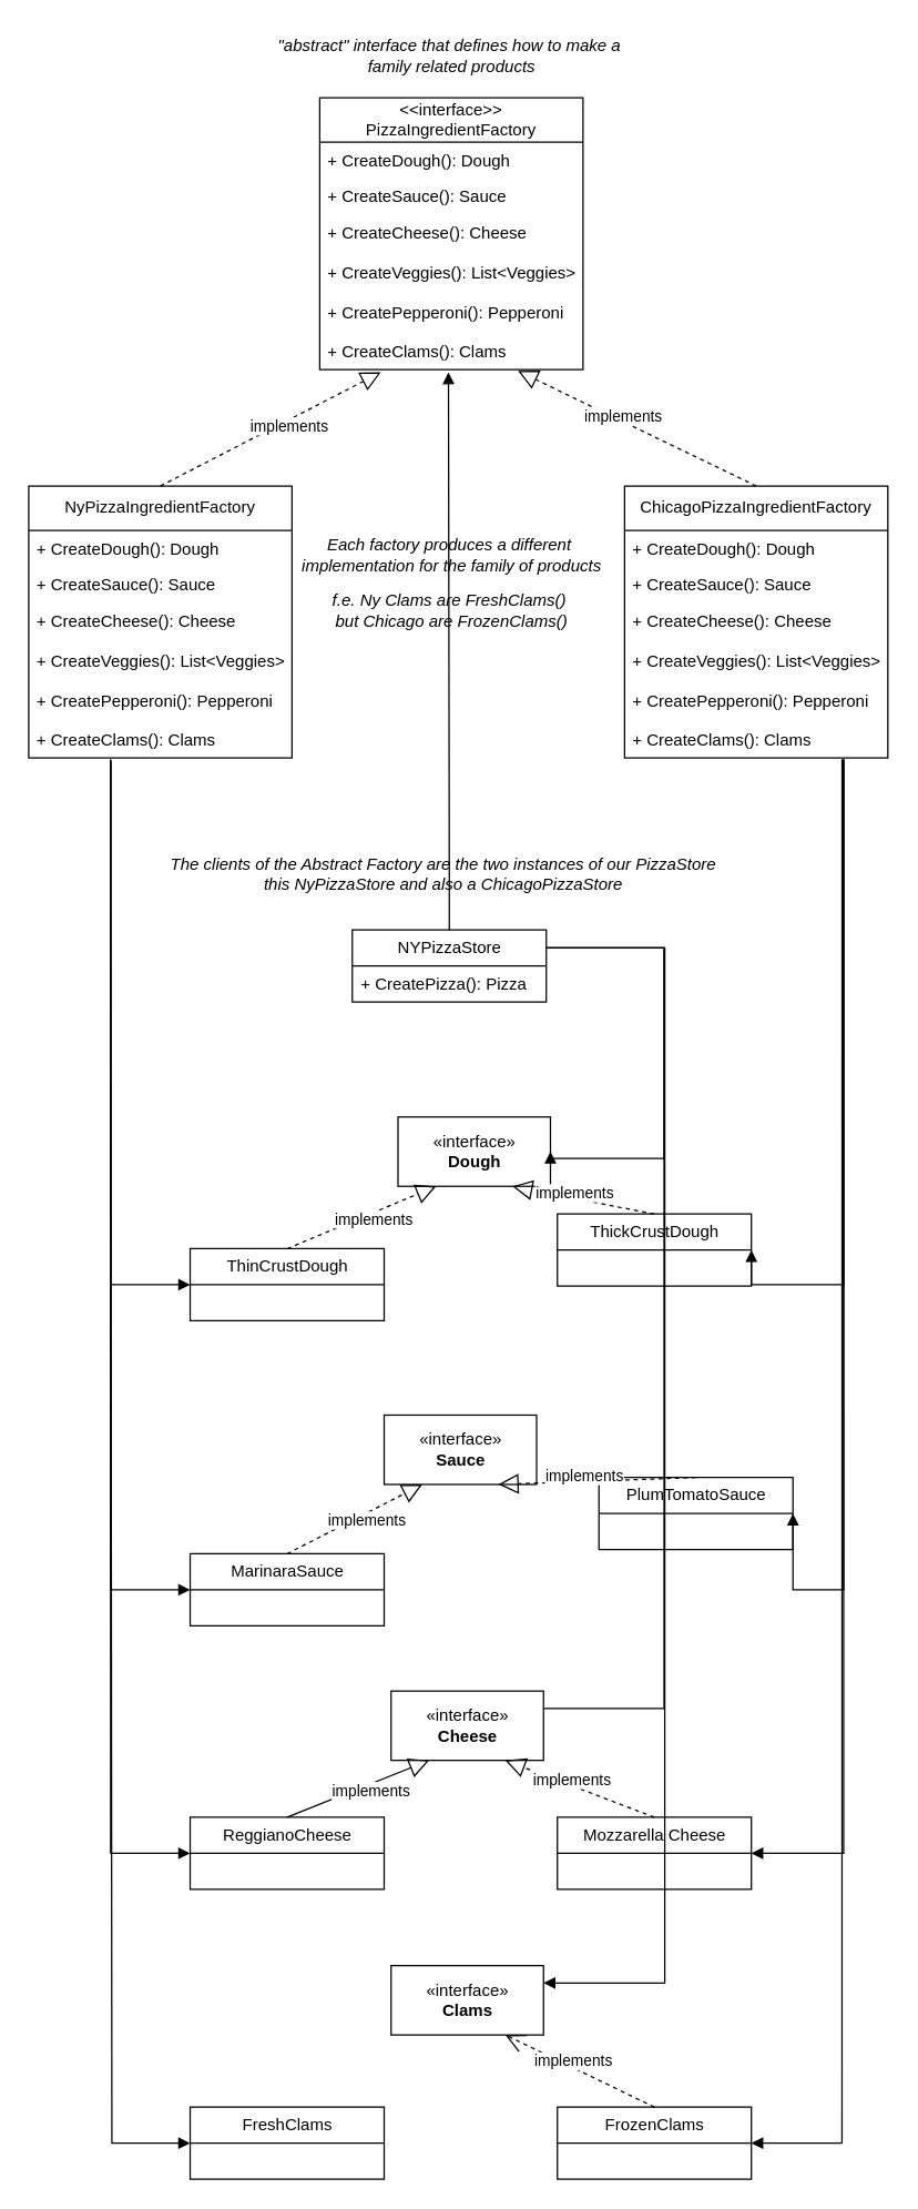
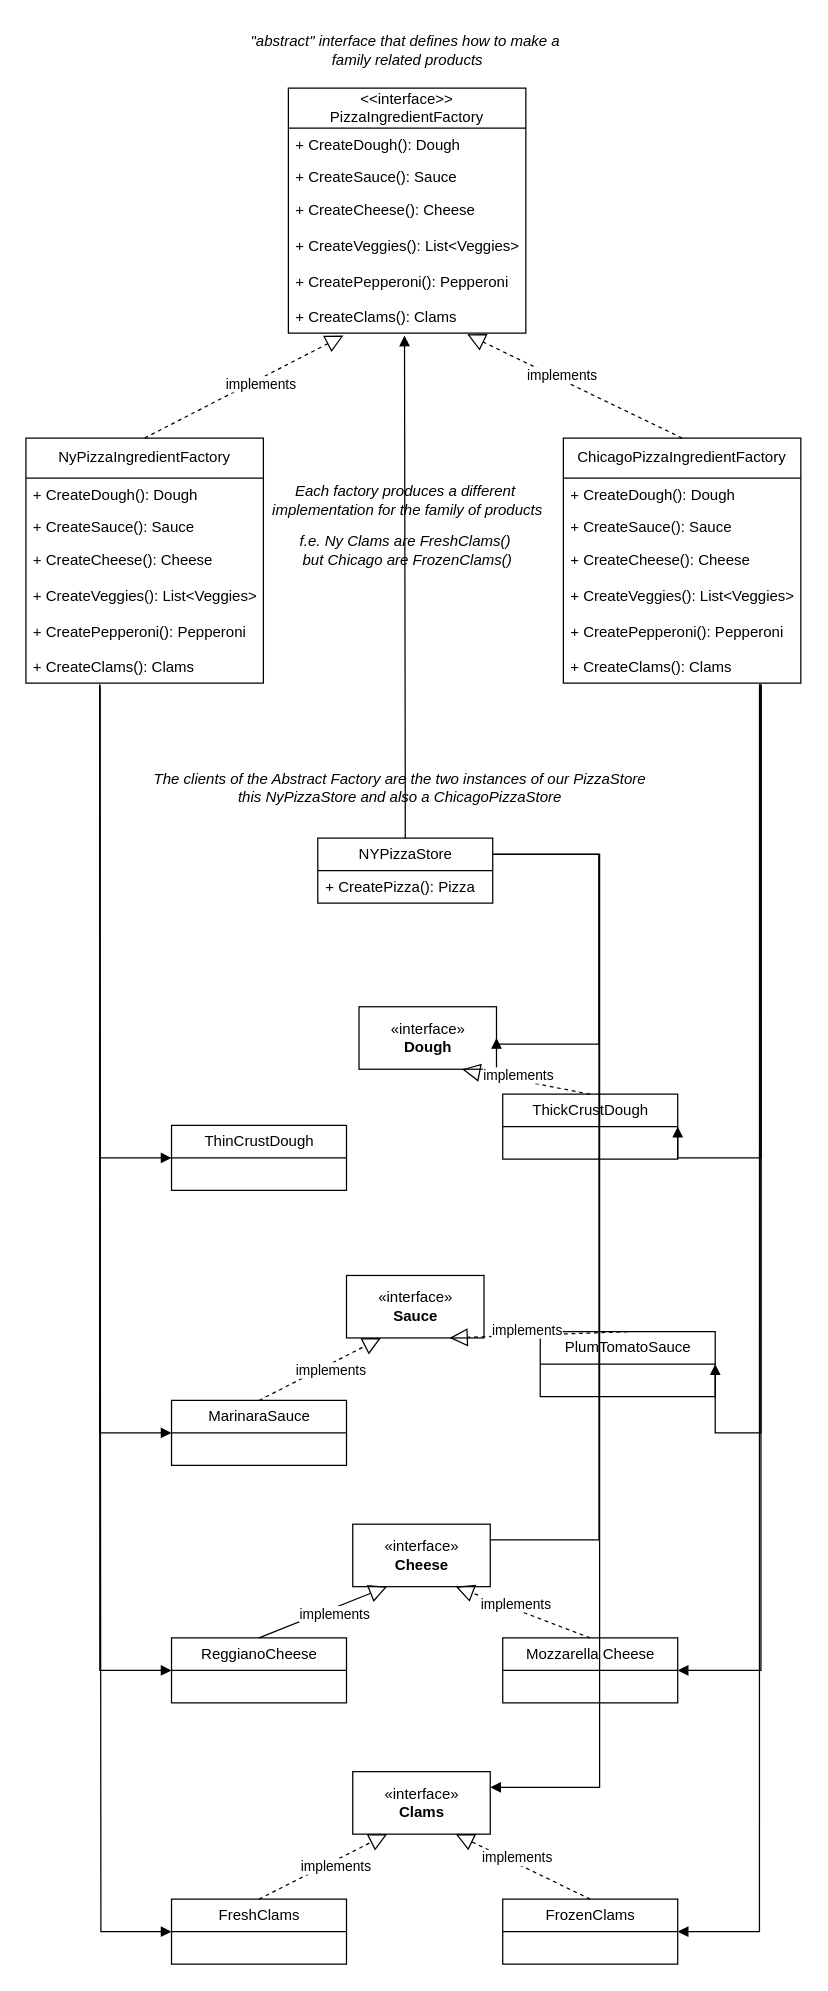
- <mxCell id="51" value="" style="endArrow=block;dashed=1;endFill=0;endSize=12;html=1;rounded=0;exitX=0.5;exitY=0;exitDx=0;exitDy=0;entryX=0.25;entryY=1;entryDx=0;entryDy=0;" edge="1" parent="1" source="27" target="22"><mxGeometry width="160" relative="1" as="geometry"><mxPoint x="481.5" y="900" as="sourcePoint" /><mxPoint x="369.5" y="870" as="targetPoint" /></mxGeometry></mxCell>
- <mxCell id="52" value="implements" style="edgeLabel;html=1;align=center;verticalAlign=middle;resizable=0;points=[];" vertex="1" connectable="0" parent="51"><mxGeometry x="0.14" y="-4" relative="1" as="geometry"><mxPoint as="offset" /></mxGeometry></mxCell>
- <mxCell id="44" value="" style="endArrow=open;dashed=1;endFill=0;endSize=12;html=1;rounded=0;exitX=0.5;exitY=0;exitDx=0;exitDy=0;entryX=0.75;entryY=1;entryDx=0;entryDy=0;" edge="1" parent="1" source="32" target="25"><mxGeometry width="160" relative="1" as="geometry"><mxPoint x="406.5" y="1457" as="sourcePoint" /><mxPoint x="479.5" y="1417" as="targetPoint" /></mxGeometry></mxCell>
+ <mxCell id="44" value="" style="endArrow=block;dashed=1;endFill=0;endSize=12;html=1;rounded=0;exitX=0.5;exitY=0;exitDx=0;exitDy=0;entryX=0.75;entryY=1;entryDx=0;entryDy=0;" edge="1" parent="1" source="32" target="25"><mxGeometry width="160" relative="1" as="geometry"><mxPoint x="406.5" y="1457" as="sourcePoint" /><mxPoint x="479.5" y="1417" as="targetPoint" /></mxGeometry></mxCell>
+ <mxCell id="46" value="" style="endArrow=block;dashed=1;endFill=0;endSize=12;html=1;rounded=0;exitX=0.5;exitY=0;exitDx=0;exitDy=0;entryX=0.25;entryY=1;entryDx=0;entryDy=0;" edge="1" parent="1" source="33" target="25"><mxGeometry width="160" relative="1" as="geometry"><mxPoint x="606.5" y="1456" as="sourcePoint" /><mxPoint x="534.5" y="1417" as="targetPoint" /></mxGeometry></mxCell>
+ <mxCell id="47" value="implements" style="edgeLabel;html=1;align=center;verticalAlign=middle;resizable=0;points=[];" vertex="1" connectable="0" parent="46"><mxGeometry x="0.14" y="-4" relative="1" as="geometry"><mxPoint as="offset" /></mxGeometry></mxCell>
